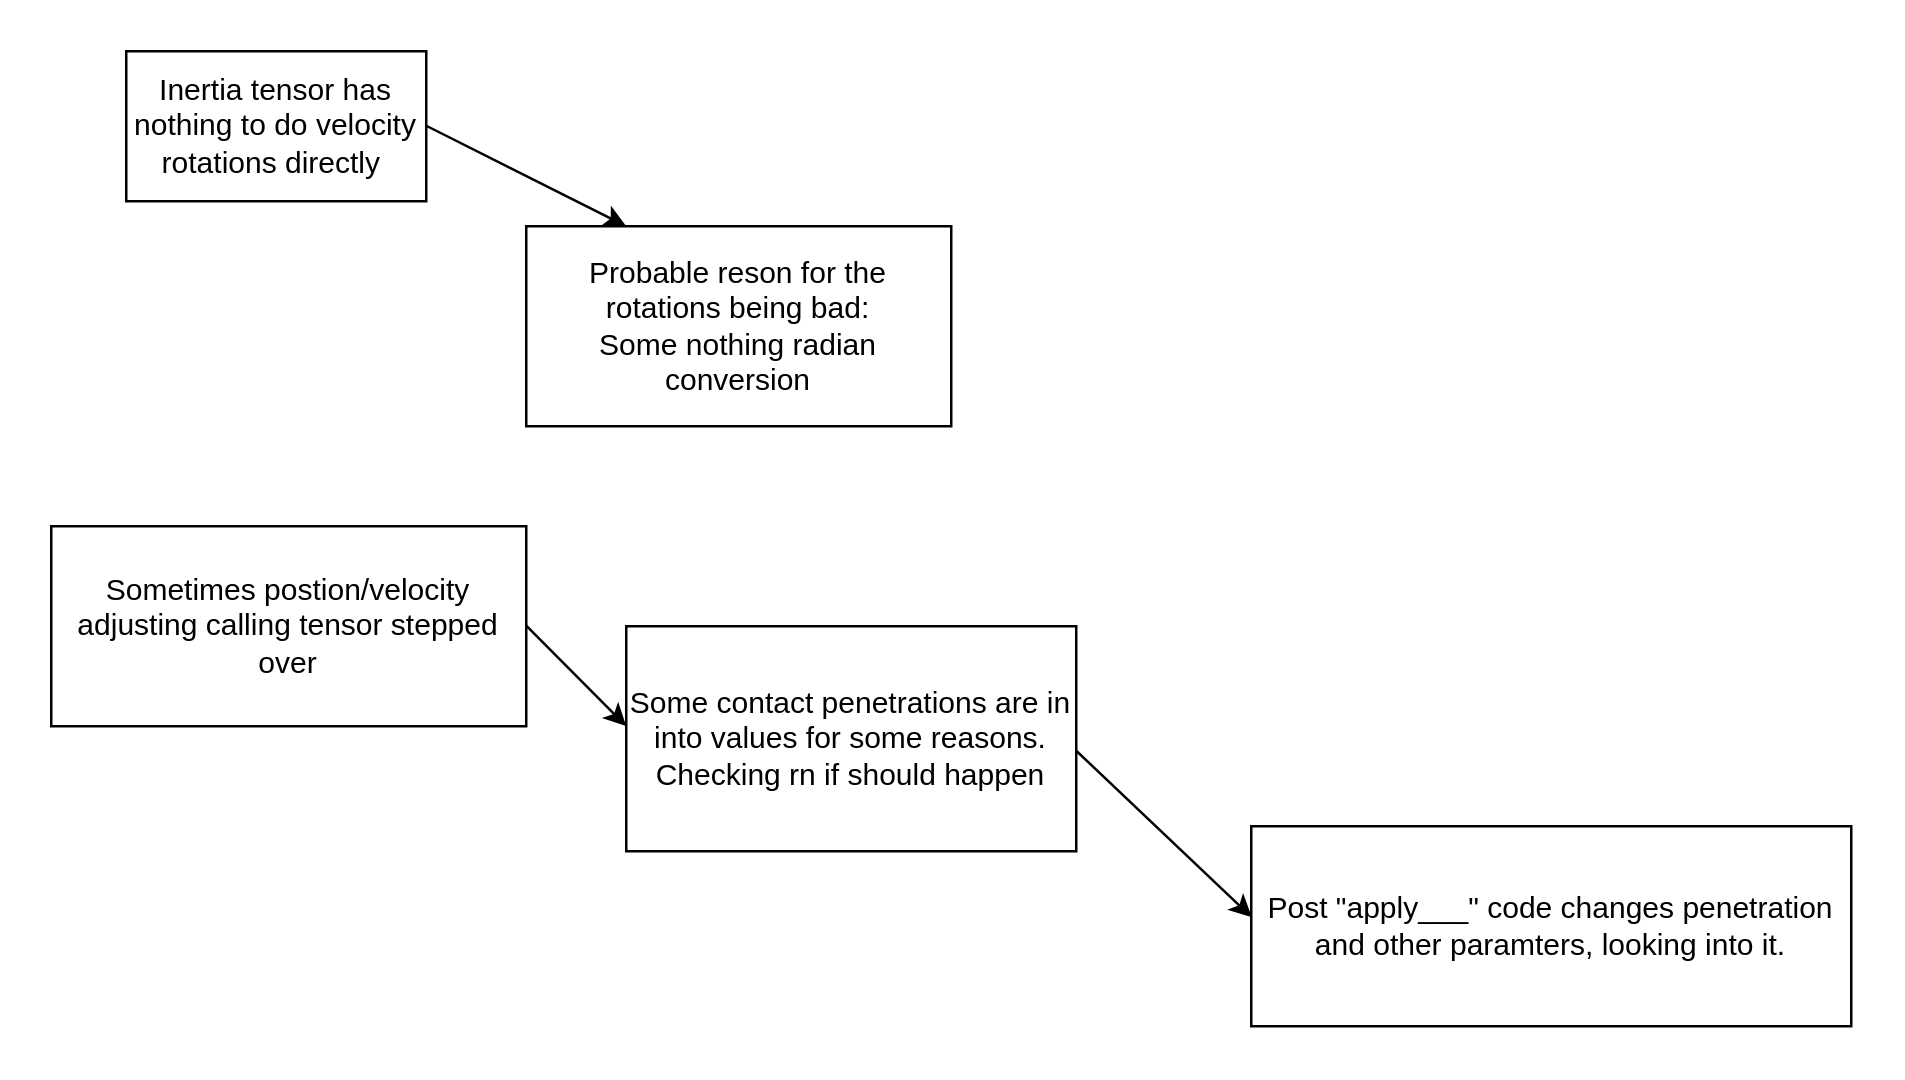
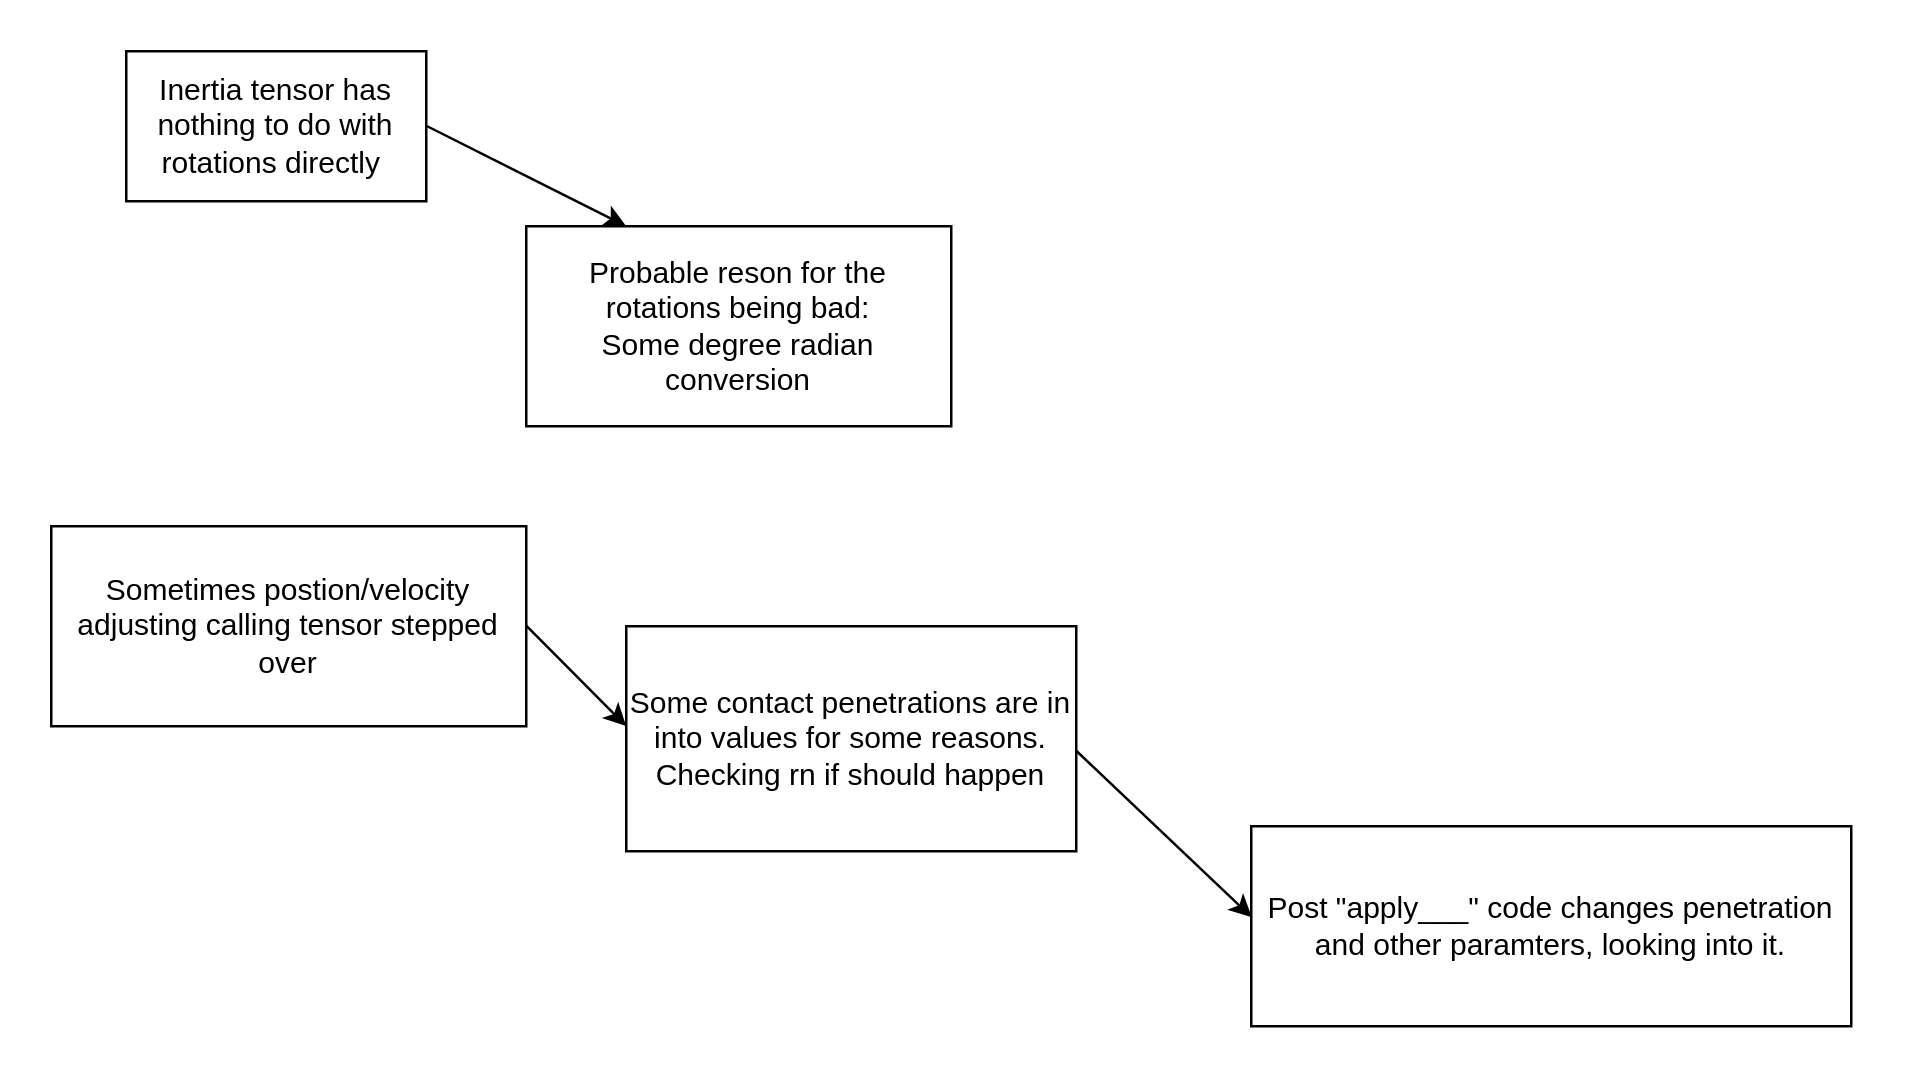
- <mxCell id="2" value="Inertia tensor has nothing to do velocity rotations directly&amp;nbsp;" style="whiteSpace=wrap;html=1;" parent="1" vertex="1"><mxGeometry x="50" y="20" width="120" height="60" as="geometry" /></mxCell>
+ <mxCell id="2" value="Inertia tensor has nothing to do with rotations directly&amp;nbsp;" style="whiteSpace=wrap;html=1;" parent="1" vertex="1"><mxGeometry x="50" y="20" width="120" height="60" as="geometry" /></mxCell>
- <mxCell id="4" value="Probable reson for the rotations being bad:&lt;br&gt;Some nothing radian conversion" style="whiteSpace=wrap;html=1;" parent="1" vertex="1"><mxGeometry x="210" y="90" width="170" height="80" as="geometry" /></mxCell>
+ <mxCell id="4" value="Probable reson for the rotations being bad:&lt;br&gt;Some degree radian conversion" style="whiteSpace=wrap;html=1;" parent="1" vertex="1"><mxGeometry x="210" y="90" width="170" height="80" as="geometry" /></mxCell>
